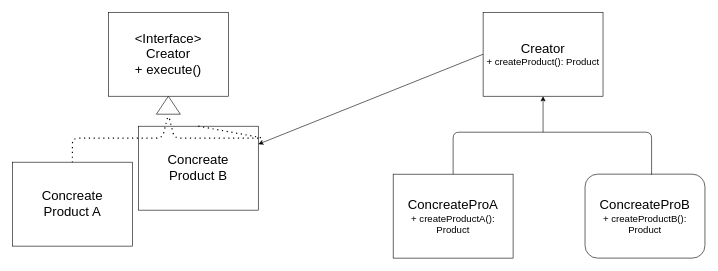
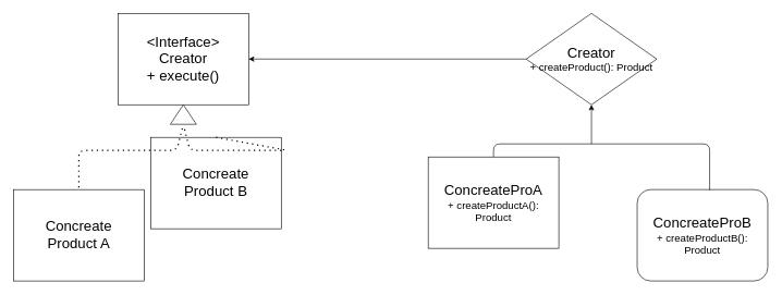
- <mxCell id="7" value="&lt;span style=&quot;font-size: 22px&quot;&gt;Creator&lt;br&gt;&lt;/span&gt;&lt;font style=&quot;font-size: 16px&quot;&gt;+ createProduct(): Product&lt;/font&gt;" style="rounded=0;whiteSpace=wrap;html=1;" vertex="1" parent="1"><mxGeometry x="805" y="20" width="200" height="140" as="geometry" /></mxCell>
+ <mxCell id="7" value="&lt;span style=&quot;font-size: 22px&quot;&gt;Creator&lt;br&gt;&lt;/span&gt;&lt;font style=&quot;font-size: 16px&quot;&gt;+ createProduct(): Product&lt;/font&gt;" style="rhombus;whiteSpace=wrap;html=1;" vertex="1" parent="1"><mxGeometry x="805" y="20" width="200" height="140" as="geometry" /></mxCell>
- <mxCell id="8" value="" style="endArrow=classic;html=1;exitX=0;exitY=0.5;exitDx=0;exitDy=0;" edge="1" parent="1" source="7" target="5"><mxGeometry width="50" height="50" relative="1" as="geometry"><mxPoint x="845" y="310" as="sourcePoint" /><mxPoint x="895" y="260" as="targetPoint" /></mxGeometry></mxCell>
+ <mxCell id="8" value="" style="endArrow=classic;html=1;entryX=1;entryY=0.5;entryDx=0;entryDy=0;exitX=0;exitY=0.5;exitDx=0;exitDy=0;" edge="1" parent="1" source="7" target="2"><mxGeometry width="50" height="50" relative="1" as="geometry"><mxPoint x="845" y="310" as="sourcePoint" /><mxPoint x="895" y="260" as="targetPoint" /></mxGeometry></mxCell>
- <mxCell id="4" value="&lt;font style=&quot;font-size: 22px&quot;&gt;Concreate&lt;br&gt;Product A&lt;br&gt;&lt;/font&gt;" style="rounded=0;whiteSpace=wrap;html=1;" vertex="1" parent="1"><mxGeometry x="20" y="270" width="200" height="140" as="geometry" /></mxCell>
+ <mxCell id="4" value="&lt;font style=&quot;font-size: 22px&quot;&gt;Concreate&lt;br&gt;Product A&lt;br&gt;&lt;/font&gt;" style="rounded=0;whiteSpace=wrap;html=1;" vertex="1" parent="1"><mxGeometry x="20" y="290" width="200" height="140" as="geometry" /></mxCell>
- <mxCell id="9" value="&lt;span style=&quot;font-size: 22px&quot;&gt;ConcreateProA&lt;br&gt;&lt;/span&gt;&lt;font style=&quot;font-size: 16px&quot;&gt;+ createProductA(): Product&lt;/font&gt;" style="rounded=0;whiteSpace=wrap;html=1;" vertex="1" parent="1"><mxGeometry x="655" y="290" width="200" height="140" as="geometry" /></mxCell>
+ <mxCell id="9" value="&lt;span style=&quot;font-size: 22px&quot;&gt;ConcreateProA&lt;br&gt;&lt;/span&gt;&lt;font style=&quot;font-size: 16px&quot;&gt;+ createProductA(): Product&lt;/font&gt;" style="rounded=0;whiteSpace=wrap;html=1;" vertex="1" parent="1"><mxGeometry x="655" y="240" width="200" height="140" as="geometry" /></mxCell>
